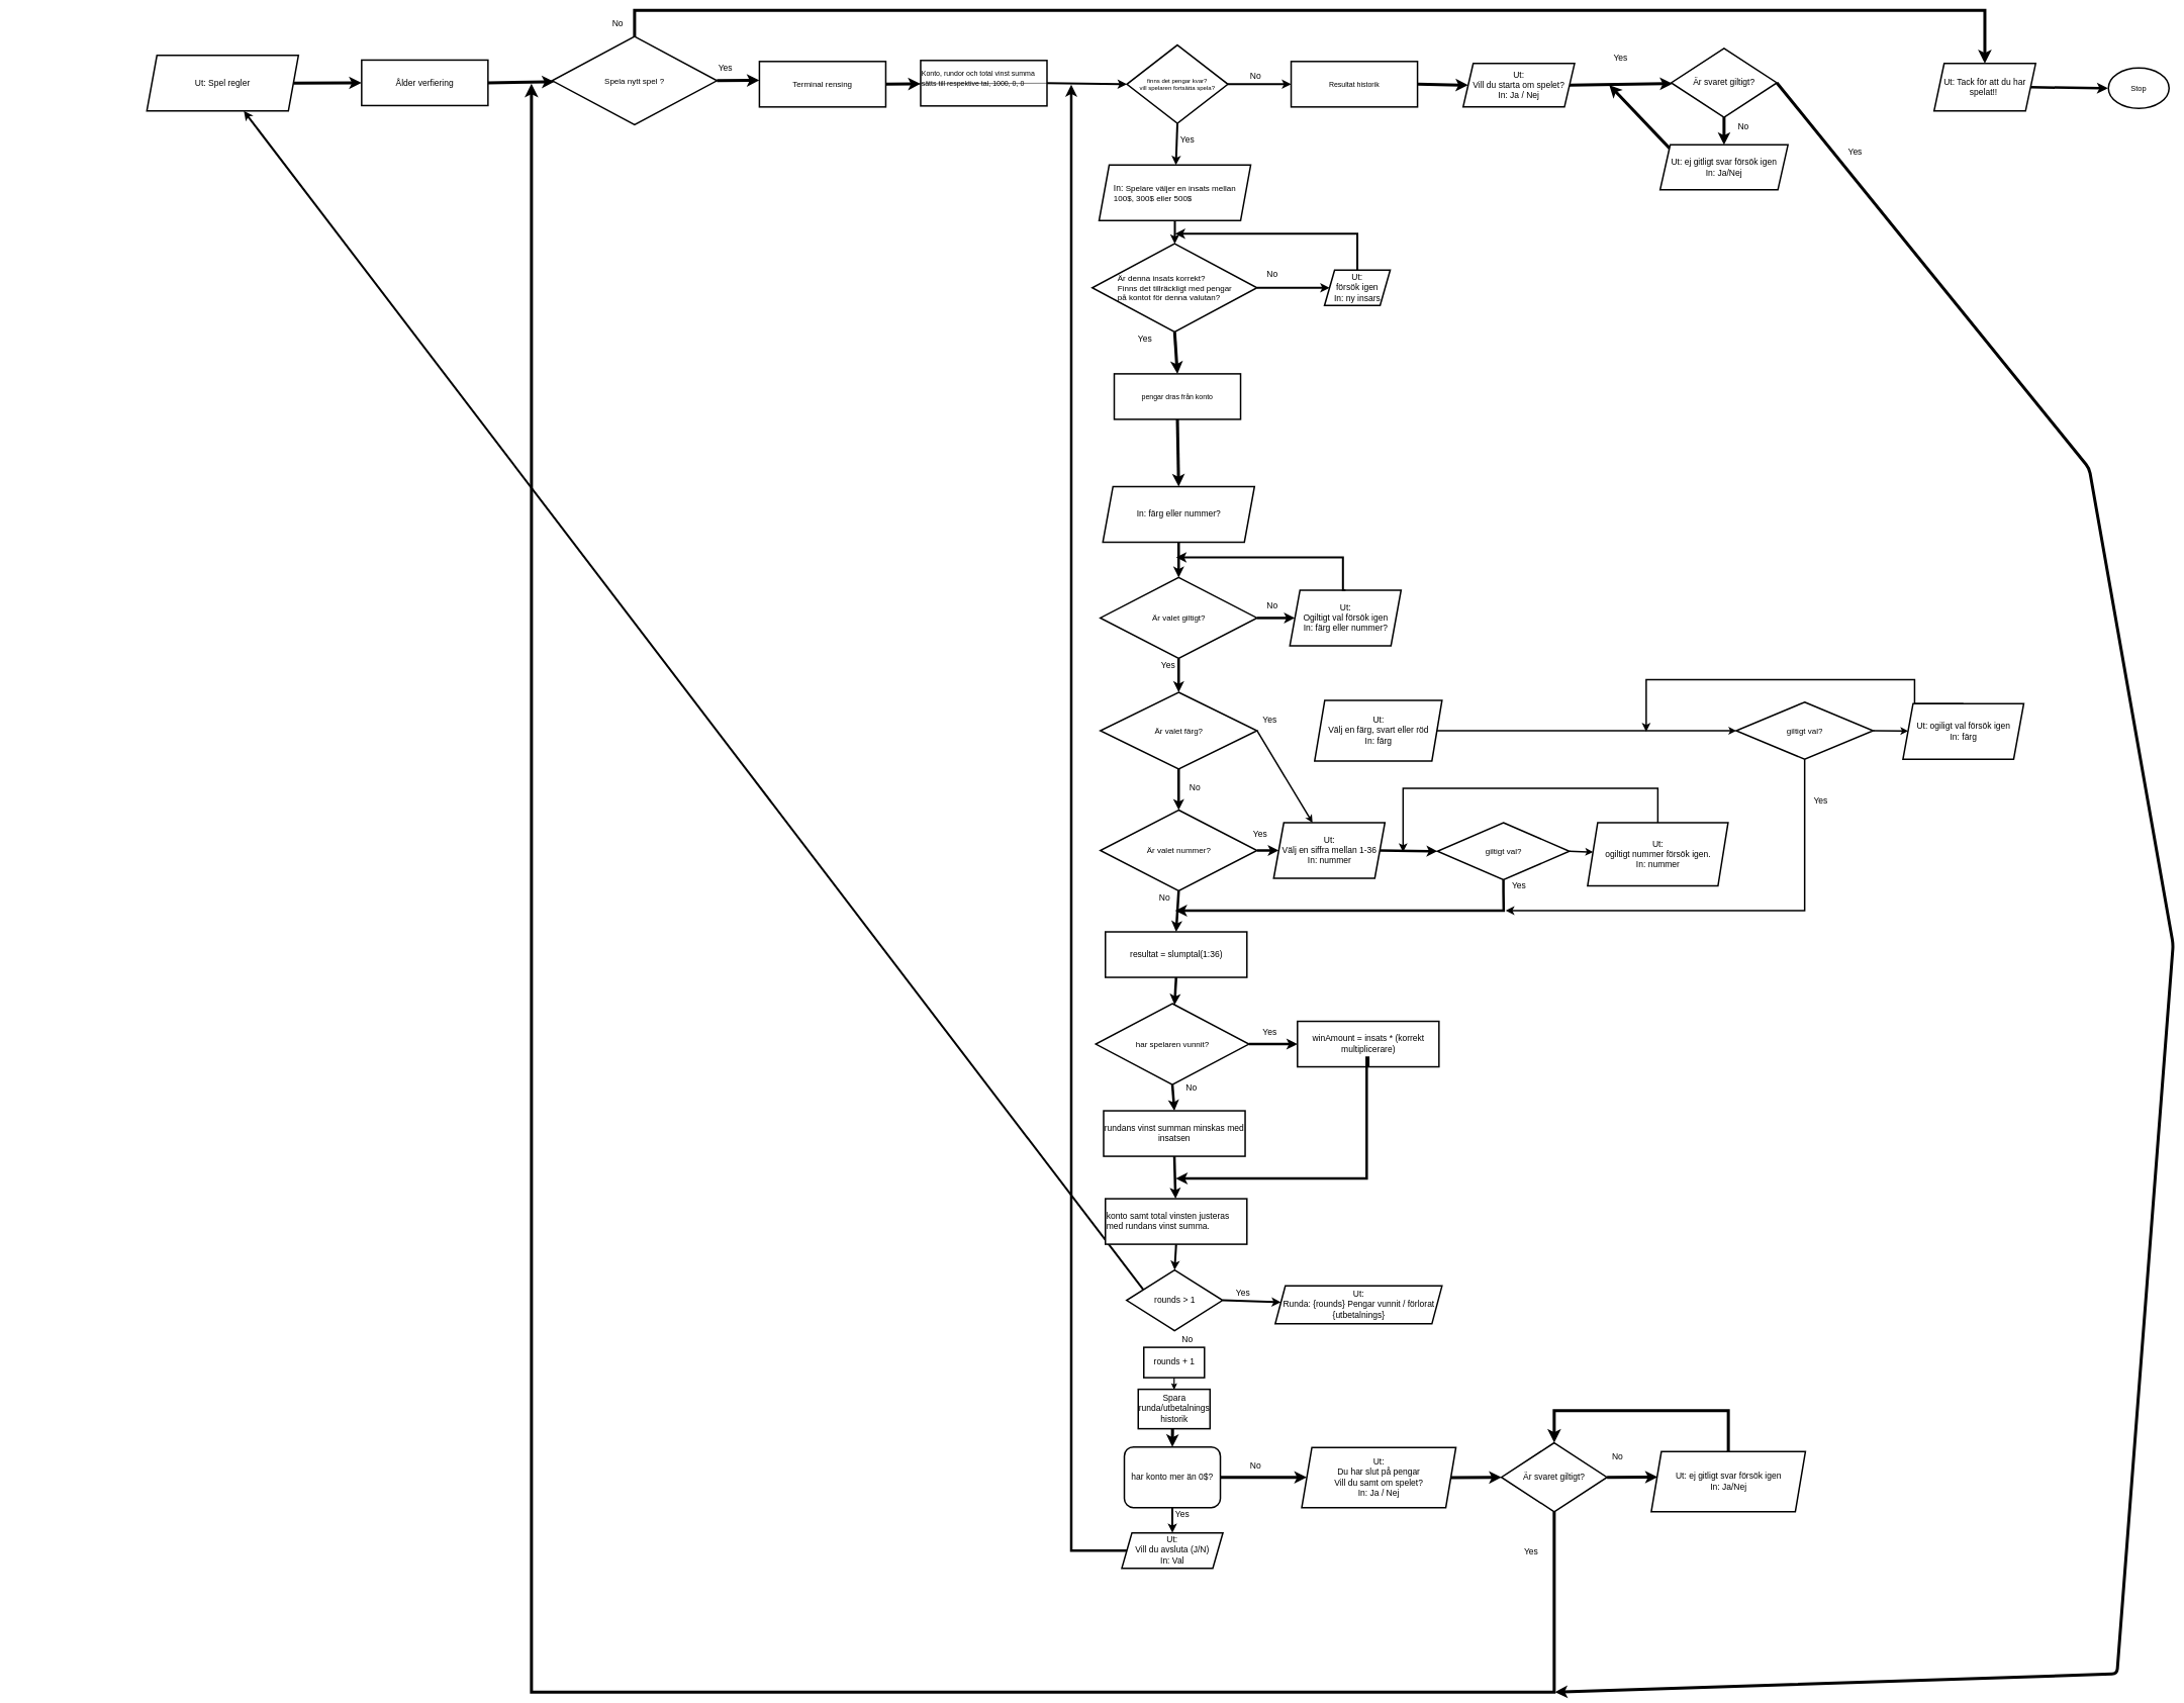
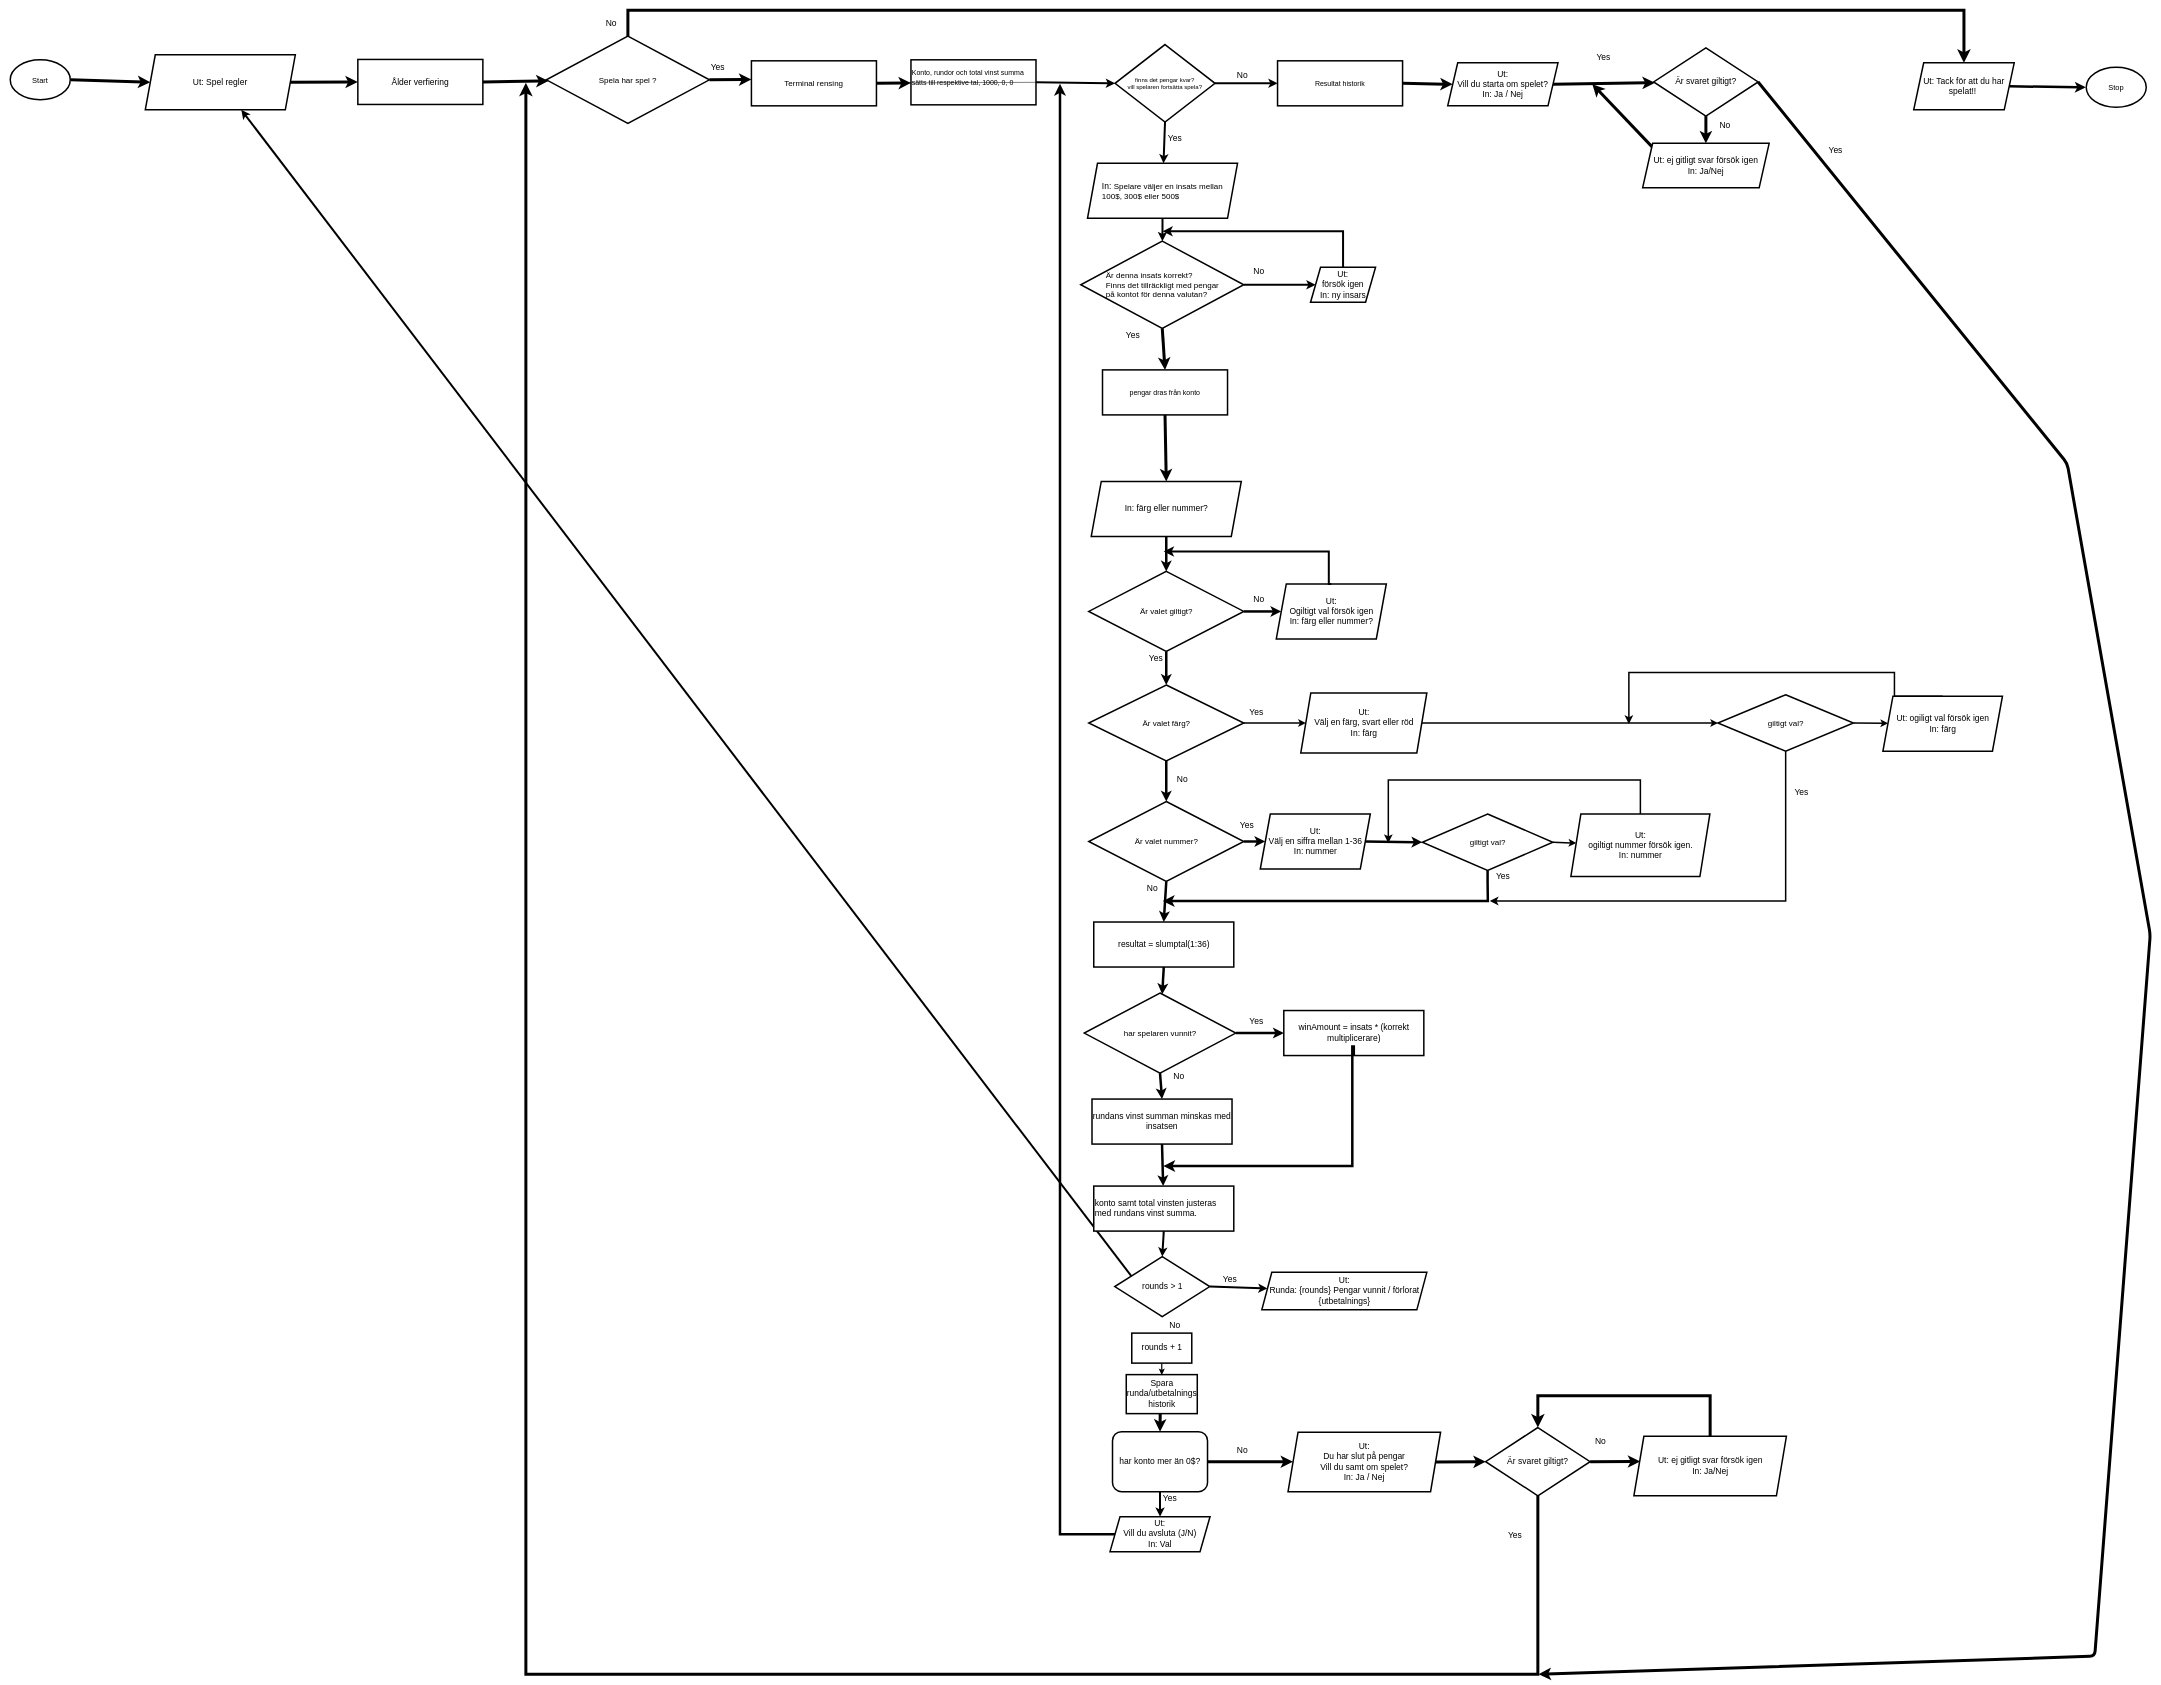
+ <mxCell id="4" value="&lt;font style=&quot;font-size: 15px;&quot; color=&quot;#000000&quot;&gt;Start&lt;/font&gt;" style="ellipse;whiteSpace=wrap;html=1;strokeColor=#000000;fillColor=#FFFFFF;strokeWidth=3;perimeterSpacing=1;shadow=0;movable=1;resizable=1;rotatable=1;deletable=1;editable=1;connectable=1;" parent="1" vertex="1"><mxGeometry x="20" y="119" width="120" height="80" as="geometry" /></mxCell>
- <mxCell id="93" value="&lt;div style=&quot;text-align: justify; line-height: 19px; font-size: 16px;&quot;&gt;Spela nytt spel ?&lt;/div&gt;" style="rhombus;whiteSpace=wrap;html=1;shadow=0;labelBackgroundColor=none;strokeColor=#000000;strokeWidth=3;fontFamily=Helvetica;fontSize=17;fontColor=#000000;fillColor=#FFFFFF;align=center;" parent="1" vertex="1"><mxGeometry x="1092" y="71.75" width="326" height="174.5" as="geometry" /></mxCell>
+ <mxCell id="93" value="&lt;div style=&quot;text-align: justify; line-height: 19px; font-size: 16px;&quot;&gt;Spela har spel ?&lt;/div&gt;" style="rhombus;whiteSpace=wrap;html=1;shadow=0;labelBackgroundColor=none;strokeColor=#000000;strokeWidth=3;fontFamily=Helvetica;fontSize=17;fontColor=#000000;fillColor=#FFFFFF;align=center;" parent="1" vertex="1"><mxGeometry x="1092" y="71.75" width="326" height="174.5" as="geometry" /></mxCell>
+ <mxCell id="3" style="edgeStyle=none;html=1;exitX=1;exitY=0.5;exitDx=0;exitDy=0;entryX=0;entryY=0.5;entryDx=0;entryDy=0;strokeWidth=6;strokeColor=#000000;" edge="1" parent="1" source="4" target="117"><mxGeometry relative="1" as="geometry" /></mxCell>
- <mxCell id="45" style="edgeStyle=none;html=1;exitX=1;exitY=0.5;exitDx=0;exitDy=0;strokeColor=#000000;strokeWidth=3;fontSize=9;shadow=0;" parent="1" source="46" target="52" edge="1"><mxGeometry relative="1" as="geometry" /></mxCell>
+ <mxCell id="45" style="edgeStyle=none;html=1;exitX=1;exitY=0.5;exitDx=0;exitDy=0;entryX=0;entryY=0.5;entryDx=0;entryDy=0;strokeColor=#000000;strokeWidth=3;fontSize=9;shadow=0;" parent="1" source="46" target="72" edge="1"><mxGeometry relative="1" as="geometry" /></mxCell>
